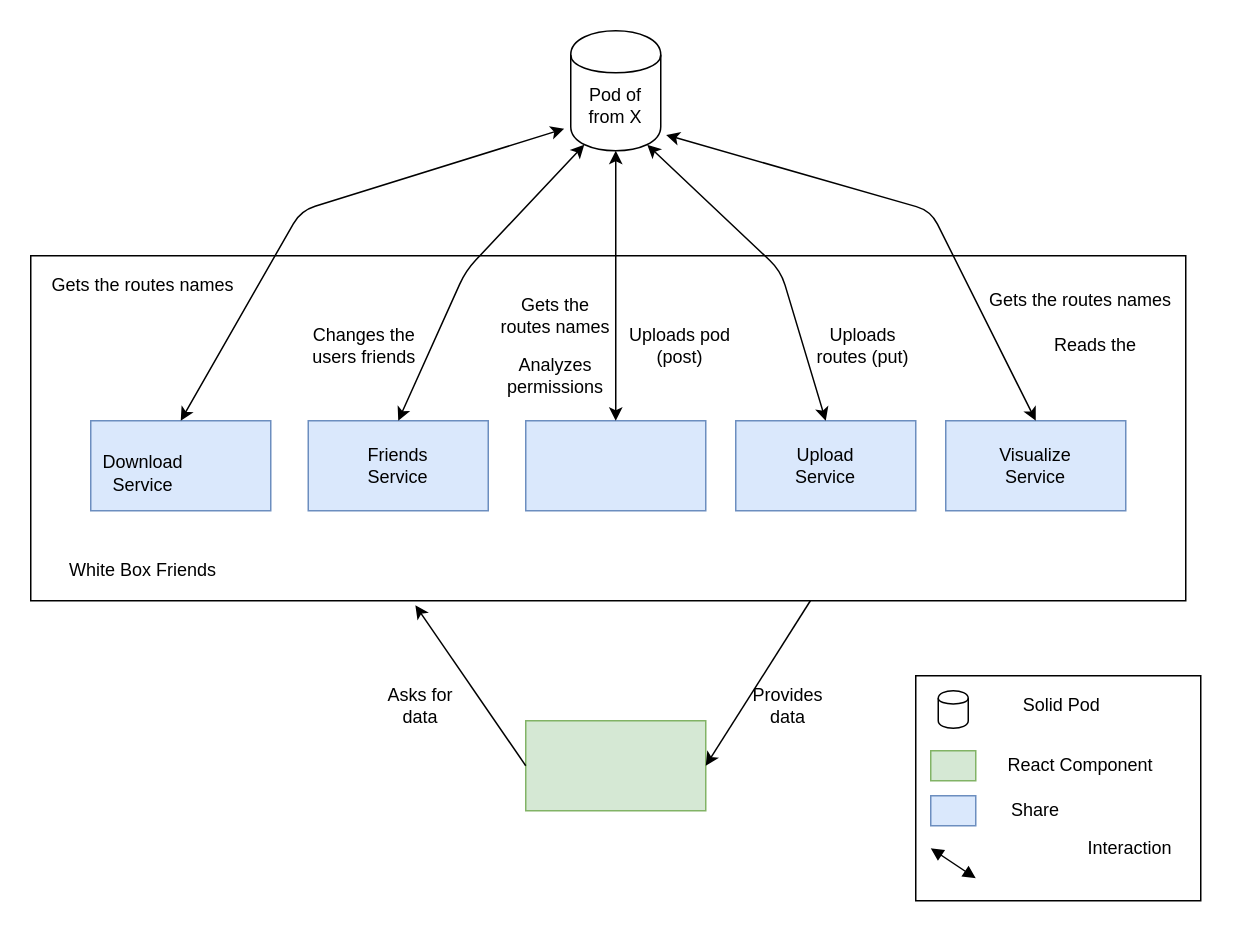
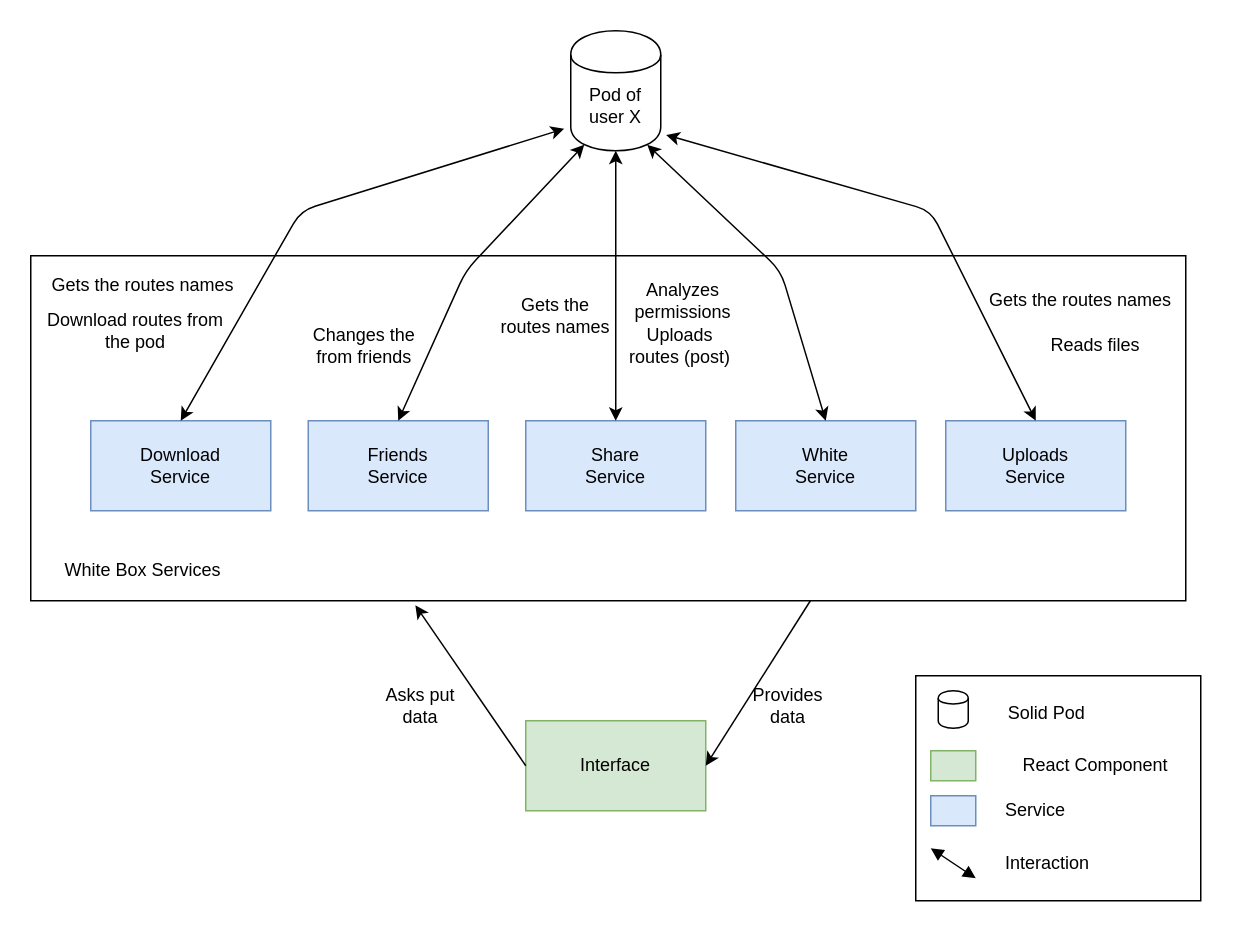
- <mxCell id="4" value="Pod of from X" style="text;html=1;strokeColor=none;fillColor=none;align=center;verticalAlign=middle;whiteSpace=wrap;rounded=0;" parent="1" vertex="1"><mxGeometry x="390" y="60" width="40" height="20" as="geometry" /></mxCell>
+ <mxCell id="4" value="Pod of user X" style="text;html=1;strokeColor=none;fillColor=none;align=center;verticalAlign=middle;whiteSpace=wrap;rounded=0;" parent="1" vertex="1"><mxGeometry x="390" y="60" width="40" height="20" as="geometry" /></mxCell>
+ <mxCell id="17" value="Download routes from the pod" style="text;html=1;strokeColor=none;fillColor=none;align=center;verticalAlign=middle;whiteSpace=wrap;rounded=0;" parent="1" vertex="1"><mxGeometry x="30" y="210" width="120" height="20" as="geometry" /></mxCell>
- <mxCell id="18" value="Changes the users friends" style="text;html=1;strokeColor=none;fillColor=none;align=center;verticalAlign=middle;whiteSpace=wrap;rounded=0;" parent="1" vertex="1"><mxGeometry x="200" y="220" width="85" height="20" as="geometry" /></mxCell>
+ <mxCell id="18" value="Changes the from friends" style="text;html=1;strokeColor=none;fillColor=none;align=center;verticalAlign=middle;whiteSpace=wrap;rounded=0;" parent="1" vertex="1"><mxGeometry x="200" y="220" width="85" height="20" as="geometry" /></mxCell>
- <mxCell id="21" value="Uploads pod (post)" style="text;html=1;strokeColor=none;fillColor=none;align=center;verticalAlign=middle;whiteSpace=wrap;rounded=0;" parent="1" vertex="1"><mxGeometry x="417.5" y="220" width="70" height="20" as="geometry" /></mxCell>
+ <mxCell id="21" value="Uploads routes (post)" style="text;html=1;strokeColor=none;fillColor=none;align=center;verticalAlign=middle;whiteSpace=wrap;rounded=0;" parent="1" vertex="1"><mxGeometry x="417.5" y="220" width="70" height="20" as="geometry" /></mxCell>
- <mxCell id="22" value="Uploads routes (put)" style="text;html=1;strokeColor=none;fillColor=none;align=center;verticalAlign=middle;whiteSpace=wrap;rounded=0;" parent="1" vertex="1"><mxGeometry x="540" y="220" width="70" height="20" as="geometry" /></mxCell>
- <mxCell id="24" value="Reads the" style="text;html=1;strokeColor=none;fillColor=none;align=center;verticalAlign=middle;whiteSpace=wrap;rounded=0;" parent="1" vertex="1"><mxGeometry x="690" y="220" width="80" height="20" as="geometry" /></mxCell>
+ <mxCell id="24" value="Reads files" style="text;html=1;strokeColor=none;fillColor=none;align=center;verticalAlign=middle;whiteSpace=wrap;rounded=0;" parent="1" vertex="1"><mxGeometry x="690" y="220" width="80" height="20" as="geometry" /></mxCell>
- <mxCell id="20" value="Analyzes permissions" style="text;html=1;strokeColor=none;fillColor=none;align=center;verticalAlign=middle;whiteSpace=wrap;rounded=0;" parent="1" vertex="1"><mxGeometry x="340" y="240" width="60" height="20" as="geometry" /></mxCell>
+ <mxCell id="20" value="Analyzes permissions" style="text;html=1;strokeColor=none;fillColor=none;align=center;verticalAlign=middle;whiteSpace=wrap;rounded=0;" parent="1" vertex="1"><mxGeometry x="425" y="190" width="60" height="20" as="geometry" /></mxCell>
+ <mxCell id="13" value="Share Service" style="text;html=1;strokeColor=none;fillColor=none;align=center;verticalAlign=middle;whiteSpace=wrap;rounded=0;" parent="1" vertex="1"><mxGeometry x="390" y="300" width="40" height="20" as="geometry" /></mxCell>
- <mxCell id="14" value="Upload Service" style="text;html=1;strokeColor=none;fillColor=none;align=center;verticalAlign=middle;whiteSpace=wrap;rounded=0;" parent="1" vertex="1"><mxGeometry x="530" y="300" width="40" height="20" as="geometry" /></mxCell>
+ <mxCell id="14" value="White Service" style="text;html=1;strokeColor=none;fillColor=none;align=center;verticalAlign=middle;whiteSpace=wrap;rounded=0;" parent="1" vertex="1"><mxGeometry x="530" y="300" width="40" height="20" as="geometry" /></mxCell>
- <mxCell id="15" value="Visualize Service" style="text;html=1;strokeColor=none;fillColor=none;align=center;verticalAlign=middle;whiteSpace=wrap;rounded=0;" parent="1" vertex="1"><mxGeometry x="670" y="300" width="40" height="20" as="geometry" /></mxCell>
+ <mxCell id="15" value="Uploads Service" style="text;html=1;strokeColor=none;fillColor=none;align=center;verticalAlign=middle;whiteSpace=wrap;rounded=0;" parent="1" vertex="1"><mxGeometry x="670" y="300" width="40" height="20" as="geometry" /></mxCell>
- <mxCell id="11" value="Download Service" style="text;html=1;strokeColor=none;fillColor=none;align=center;verticalAlign=middle;whiteSpace=wrap;rounded=0;" parent="1" vertex="1"><mxGeometry x="75" y="305" width="40" height="20" as="geometry" /></mxCell>
+ <mxCell id="11" value="Download Service" style="text;html=1;strokeColor=none;fillColor=none;align=center;verticalAlign=middle;whiteSpace=wrap;rounded=0;" parent="1" vertex="1"><mxGeometry x="100" y="300" width="40" height="20" as="geometry" /></mxCell>
- <mxCell id="5" value="White Box Friends" style="text;html=1;strokeColor=none;fillColor=none;align=center;verticalAlign=middle;whiteSpace=wrap;rounded=0;" parent="1" vertex="1"><mxGeometry x="30" y="370" width="130" height="20" as="geometry" /></mxCell>
+ <mxCell id="5" value="White Box Services" style="text;html=1;strokeColor=none;fillColor=none;align=center;verticalAlign=middle;whiteSpace=wrap;rounded=0;" parent="1" vertex="1"><mxGeometry x="30" y="370" width="130" height="20" as="geometry" /></mxCell>
- <mxCell id="29" value="Asks for data" style="text;html=1;strokeColor=none;fillColor=none;align=center;verticalAlign=middle;whiteSpace=wrap;rounded=0;" parent="1" vertex="1"><mxGeometry x="250" y="460" width="60" height="20" as="geometry" /></mxCell>
+ <mxCell id="29" value="Asks put data" style="text;html=1;strokeColor=none;fillColor=none;align=center;verticalAlign=middle;whiteSpace=wrap;rounded=0;" parent="1" vertex="1"><mxGeometry x="250" y="460" width="60" height="20" as="geometry" /></mxCell>
- <mxCell id="40" value="Solid Pod" style="text;html=1;strokeColor=none;fillColor=none;align=center;verticalAlign=middle;whiteSpace=wrap;rounded=0;" vertex="1" parent="1"><mxGeometry x="680" y="460" width="55" height="20" as="geometry" /></mxCell>
+ <mxCell id="40" value="Solid Pod" style="text;html=1;strokeColor=none;fillColor=none;align=center;verticalAlign=middle;whiteSpace=wrap;rounded=0;" vertex="1" parent="1"><mxGeometry x="670" y="465" width="55" height="20" as="geometry" /></mxCell>
+ <mxCell id="26" value="Interface" style="text;html=1;strokeColor=none;fillColor=none;align=center;verticalAlign=middle;whiteSpace=wrap;rounded=0;" parent="1" vertex="1"><mxGeometry x="390" y="500" width="40" height="20" as="geometry" /></mxCell>
- <mxCell id="38" value="React Component" style="text;html=1;strokeColor=none;fillColor=none;align=center;verticalAlign=middle;whiteSpace=wrap;rounded=0;" vertex="1" parent="1"><mxGeometry x="666.25" y="500" width="107.5" height="20" as="geometry" /></mxCell>
+ <mxCell id="38" value="React Component" style="text;html=1;strokeColor=none;fillColor=none;align=center;verticalAlign=middle;whiteSpace=wrap;rounded=0;" vertex="1" parent="1"><mxGeometry x="676.25" y="500" width="107.5" height="20" as="geometry" /></mxCell>
- <mxCell id="42" value="Share" style="text;html=1;strokeColor=none;fillColor=none;align=center;verticalAlign=middle;whiteSpace=wrap;rounded=0;" vertex="1" parent="1"><mxGeometry x="670" y="530" width="40" height="20" as="geometry" /></mxCell>
+ <mxCell id="42" value="Service" style="text;html=1;strokeColor=none;fillColor=none;align=center;verticalAlign=middle;whiteSpace=wrap;rounded=0;" vertex="1" parent="1"><mxGeometry x="670" y="530" width="40" height="20" as="geometry" /></mxCell>
- <mxCell id="44" value="Interaction" style="text;html=1;strokeColor=none;fillColor=none;align=center;verticalAlign=middle;whiteSpace=wrap;rounded=0;" vertex="1" parent="1"><mxGeometry x="726.25" y="555" width="53.75" height="20" as="geometry" /></mxCell>
+ <mxCell id="44" value="Interaction" style="text;html=1;strokeColor=none;fillColor=none;align=center;verticalAlign=middle;whiteSpace=wrap;rounded=0;" vertex="1" parent="1"><mxGeometry x="671.25" y="565" width="53.75" height="20" as="geometry" /></mxCell>
